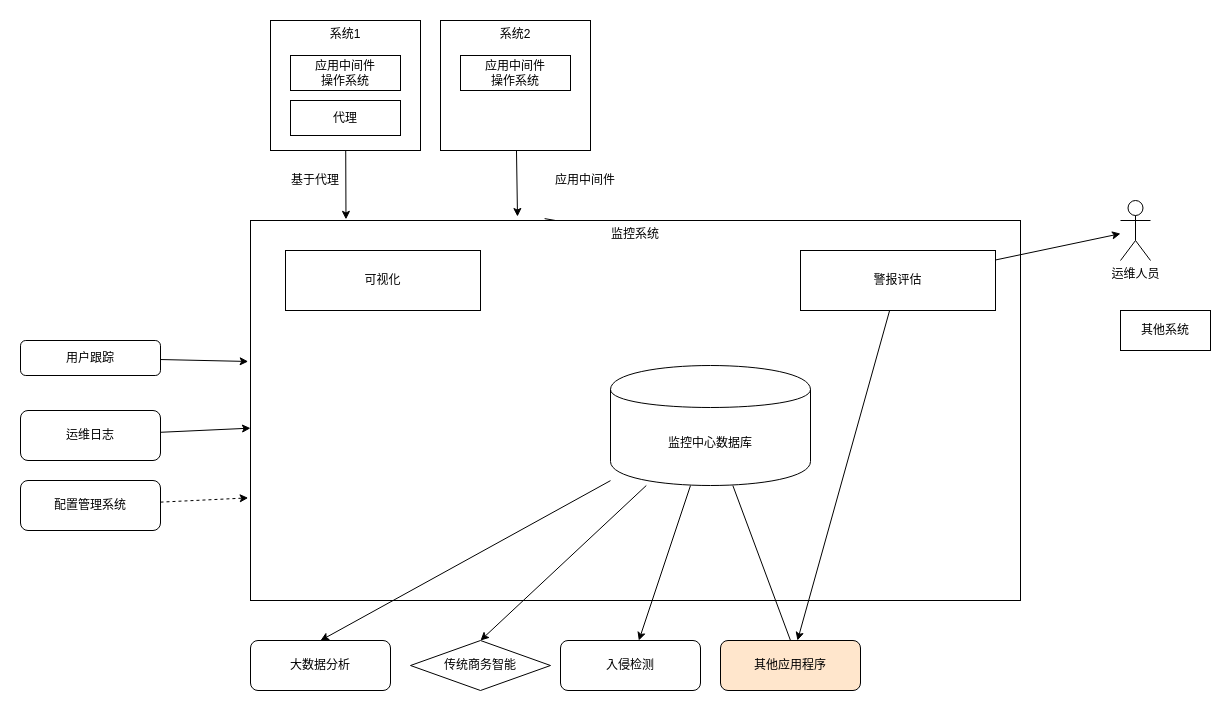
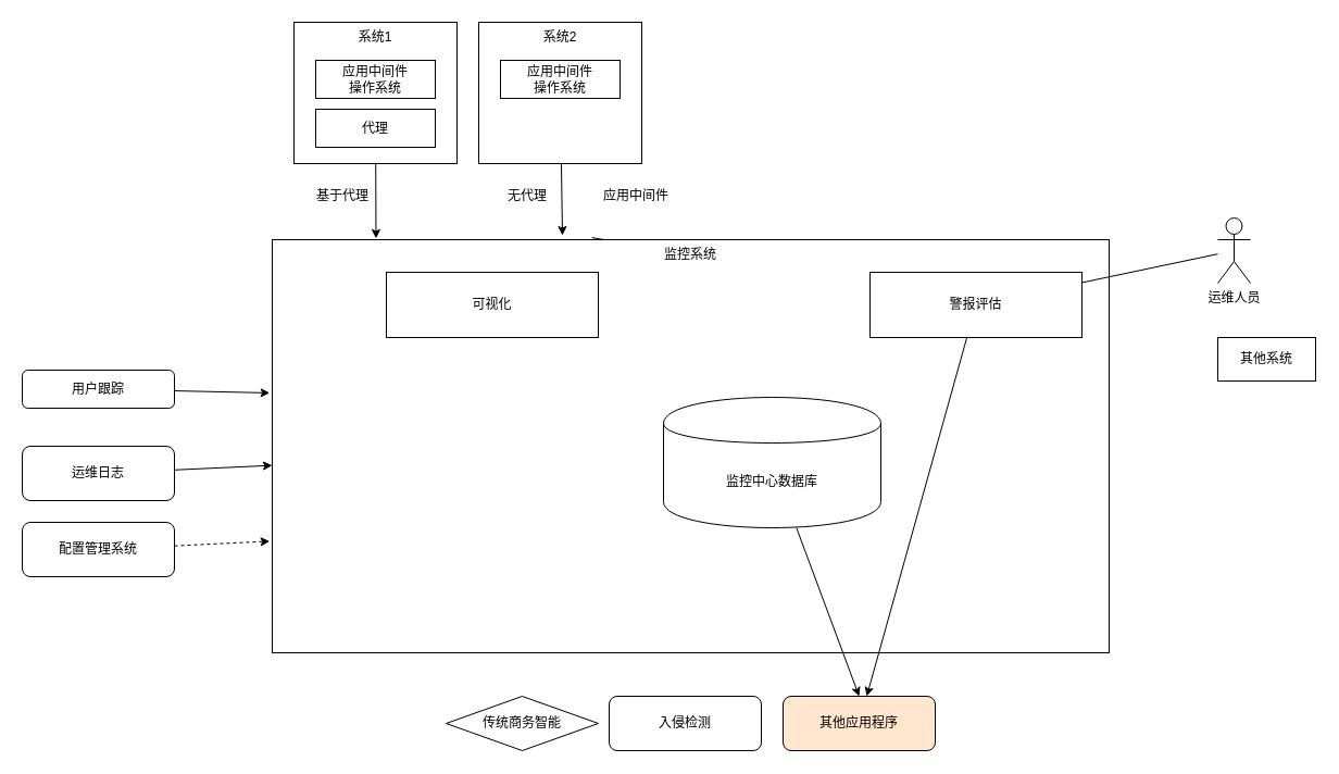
+ <mxCell id="12" value="无代理" style="text;html=1;strokeColor=none;fillColor=none;align=center;verticalAlign=middle;whiteSpace=wrap;rounded=0;" vertex="1" parent="1"><mxGeometry x="460" y="170" width="50" height="20" as="geometry" /></mxCell>
- <mxCell id="15" style="edgeStyle=none;rounded=0;orthogonalLoop=1;jettySize=auto;html=1;" edge="1" parent="1" source="17" target="23"><mxGeometry relative="1" as="geometry" /></mxCell>
+ <mxCell id="15" style="edgeStyle=none;rounded=0;orthogonalLoop=1;jettySize=auto;html=1;endArrow=none;" edge="1" parent="1" source="17" target="23"><mxGeometry relative="1" as="geometry" /></mxCell>
- <mxCell id="14" value="可视化" style="rounded=0;whiteSpace=wrap;html=1;" vertex="1" parent="1"><mxGeometry x="285" y="250" width="195" height="60" as="geometry" /></mxCell>
+ <mxCell id="14" value="可视化" style="rounded=0;whiteSpace=wrap;html=1;" vertex="1" parent="1"><mxGeometry x="355" y="250" width="195" height="60" as="geometry" /></mxCell>
- <mxCell id="18" style="edgeStyle=none;rounded=0;orthogonalLoop=1;jettySize=auto;html=1;entryX=0.5;entryY=0;entryDx=0;entryDy=0;" edge="1" parent="1" source="22" target="25"><mxGeometry relative="1" as="geometry" /></mxCell>
- <mxCell id="20" style="edgeStyle=none;rounded=0;orthogonalLoop=1;jettySize=auto;html=1;" edge="1" parent="1" source="22" target="27"><mxGeometry relative="1" as="geometry" /></mxCell>
- <mxCell id="19" style="edgeStyle=none;rounded=0;orthogonalLoop=1;jettySize=auto;html=1;entryX=0.5;entryY=0;entryDx=0;entryDy=0;" edge="1" parent="1" source="22" target="26"><mxGeometry relative="1" as="geometry" /></mxCell>
- <mxCell id="21" style="edgeStyle=none;rounded=0;orthogonalLoop=1;jettySize=auto;html=1;entryX=0.5;entryY=0;entryDx=0;entryDy=0;endArrow=none;" edge="1" parent="1" source="22" target="28"><mxGeometry relative="1" as="geometry" /></mxCell>
+ <mxCell id="21" style="edgeStyle=none;rounded=0;orthogonalLoop=1;jettySize=auto;html=1;entryX=0.5;entryY=0;entryDx=0;entryDy=0;" edge="1" parent="1" source="22" target="28"><mxGeometry relative="1" as="geometry" /></mxCell>
- <mxCell id="25" value="大数据分析" style="rounded=1;whiteSpace=wrap;html=1;" vertex="1" parent="1"><mxGeometry x="250" y="640" width="140" height="50" as="geometry" /></mxCell>
